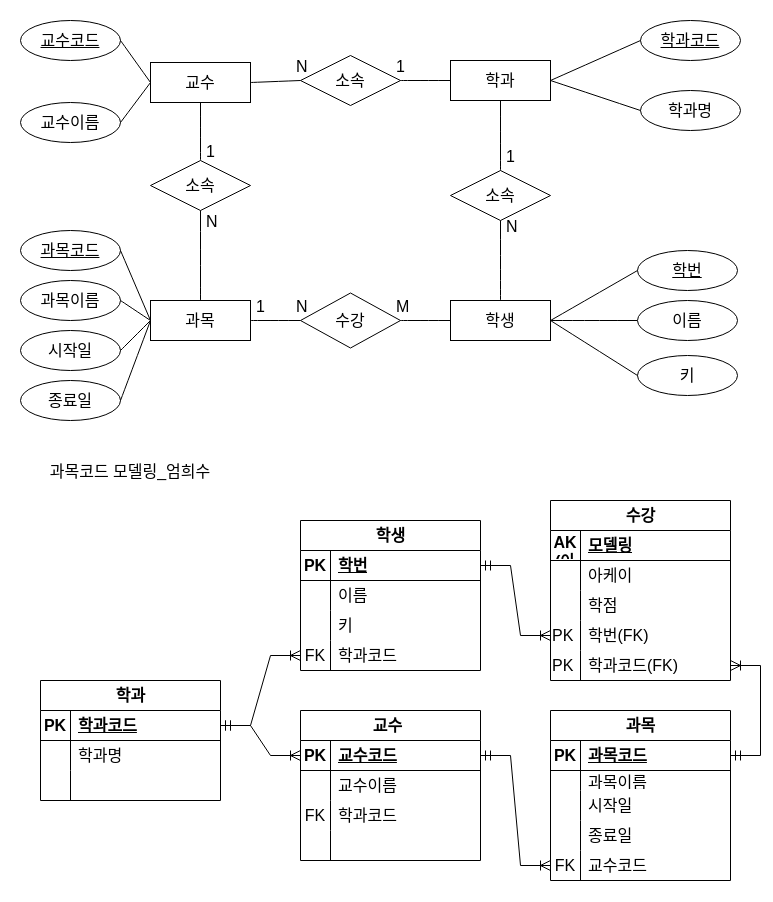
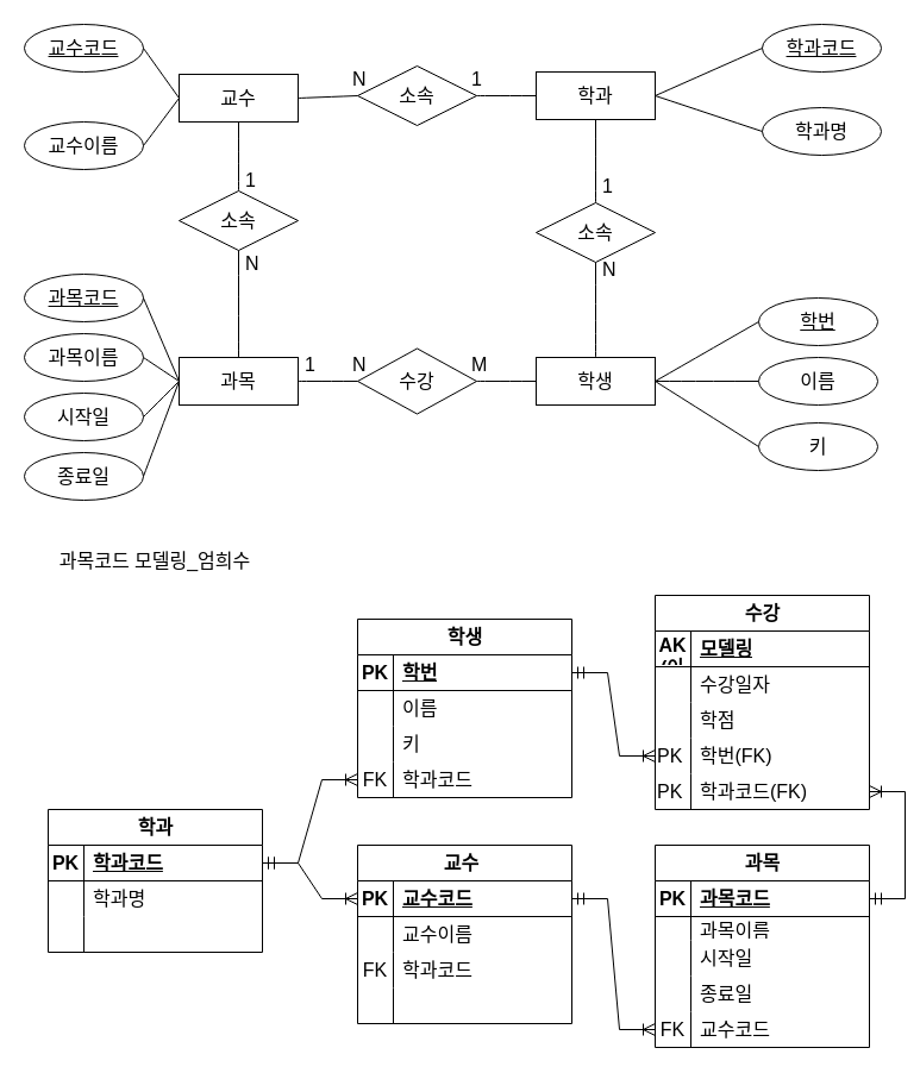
- <mxCell id="108" value="아케이" style="shape=partialRectangle;connectable=0;fillColor=none;top=0;left=0;bottom=0;right=0;align=left;spacingLeft=6;overflow=hidden;whiteSpace=wrap;html=1;fontSize=16;" vertex="1" parent="106"><mxGeometry x="30" width="150" height="30" as="geometry"><mxRectangle width="150" height="30" as="alternateBounds" /></mxGeometry></mxCell>
+ <mxCell id="108" value="수강일자" style="shape=partialRectangle;connectable=0;fillColor=none;top=0;left=0;bottom=0;right=0;align=left;spacingLeft=6;overflow=hidden;whiteSpace=wrap;html=1;fontSize=16;" vertex="1" parent="106"><mxGeometry x="30" width="150" height="30" as="geometry"><mxRectangle width="150" height="30" as="alternateBounds" /></mxGeometry></mxCell>
